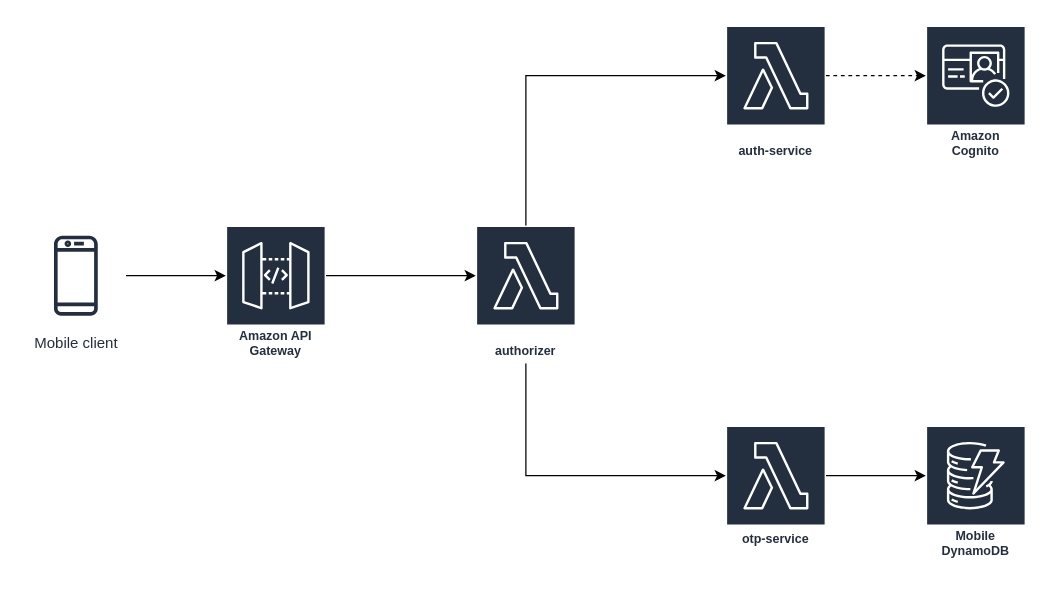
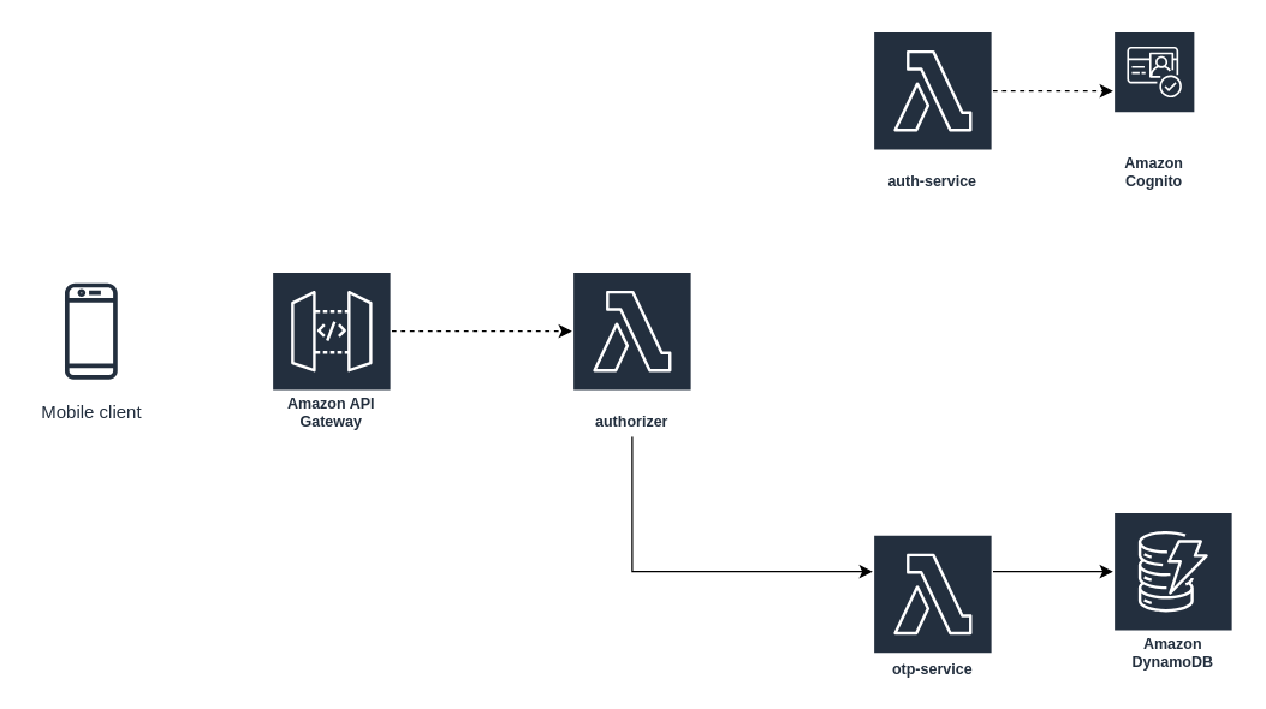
- <mxCell id="12" style="edgeStyle=orthogonalEdgeStyle;rounded=0;orthogonalLoop=1;jettySize=auto;html=1;" edge="1" parent="1" source="14" target="11"><mxGeometry relative="1" as="geometry"><Array as="points"><mxPoint x="420" y="60" /></Array></mxGeometry></mxCell>
- <mxCell id="9" value="Amazon Cognito" style="sketch=0;outlineConnect=0;fontColor=#232F3E;gradientColor=none;strokeColor=#ffffff;fillColor=#232F3E;dashed=0;verticalLabelPosition=middle;verticalAlign=bottom;align=center;html=1;whiteSpace=wrap;fontSize=10;fontStyle=1;spacing=3;shape=mxgraph.aws4.productIcon;prIcon=mxgraph.aws4.cognito;" vertex="1" parent="1"><mxGeometry x="740" y="20" width="80" height="110" as="geometry" /></mxCell>
+ <mxCell id="9" value="Amazon Cognito" style="sketch=0;outlineConnect=0;fontColor=#232F3E;gradientColor=none;strokeColor=#ffffff;fillColor=#232F3E;dashed=0;verticalLabelPosition=middle;verticalAlign=bottom;align=center;html=1;whiteSpace=wrap;fontSize=10;fontStyle=1;spacing=3;shape=mxgraph.aws4.productIcon;prIcon=mxgraph.aws4.cognito;" vertex="1" parent="1"><mxGeometry x="740" y="20" width="55" height="110" as="geometry" /></mxCell>
- <mxCell id="2" style="edgeStyle=orthogonalEdgeStyle;rounded=0;orthogonalLoop=1;jettySize=auto;html=1;" edge="1" parent="1" source="3" target="5"><mxGeometry relative="1" as="geometry"><Array as="points"><mxPoint x="150" y="220" /><mxPoint x="150" y="220" /></Array></mxGeometry></mxCell>
- <mxCell id="4" style="edgeStyle=orthogonalEdgeStyle;rounded=0;orthogonalLoop=1;jettySize=auto;html=1;" edge="1" parent="1" source="5" target="14"><mxGeometry relative="1" as="geometry"><Array as="points"><mxPoint x="300" y="220" /><mxPoint x="300" y="220" /></Array></mxGeometry></mxCell>
+ <mxCell id="4" style="edgeStyle=orthogonalEdgeStyle;rounded=0;orthogonalLoop=1;jettySize=auto;html=1;dashed=1;" edge="1" parent="1" source="5" target="14"><mxGeometry relative="1" as="geometry"><Array as="points"><mxPoint x="300" y="220" /><mxPoint x="300" y="220" /></Array></mxGeometry></mxCell>
- <mxCell id="7" value="otp-service" style="sketch=0;outlineConnect=0;fontColor=#232F3E;gradientColor=none;strokeColor=#ffffff;fillColor=#232F3E;dashed=0;verticalLabelPosition=middle;verticalAlign=bottom;align=center;html=1;whiteSpace=wrap;fontSize=10;fontStyle=1;spacing=3;shape=mxgraph.aws4.productIcon;prIcon=mxgraph.aws4.lambda;" vertex="1" parent="1"><mxGeometry x="580" y="340" width="80" height="100" as="geometry" /></mxCell>
+ <mxCell id="7" value="otp-service" style="sketch=0;outlineConnect=0;fontColor=#232F3E;gradientColor=none;strokeColor=#ffffff;fillColor=#232F3E;dashed=0;verticalLabelPosition=middle;verticalAlign=bottom;align=center;html=1;whiteSpace=wrap;fontSize=10;fontStyle=1;spacing=3;shape=mxgraph.aws4.productIcon;prIcon=mxgraph.aws4.lambda;" vertex="1" parent="1"><mxGeometry x="580" y="355" width="80" height="100" as="geometry" /></mxCell>
- <mxCell id="8" value="Mobile DynamoDB" style="sketch=0;outlineConnect=0;fontColor=#232F3E;gradientColor=none;strokeColor=#ffffff;fillColor=#232F3E;dashed=0;verticalLabelPosition=middle;verticalAlign=bottom;align=center;html=1;whiteSpace=wrap;fontSize=10;fontStyle=1;spacing=3;shape=mxgraph.aws4.productIcon;prIcon=mxgraph.aws4.dynamodb;" vertex="1" parent="1"><mxGeometry x="740" y="340" width="80" height="110" as="geometry" /></mxCell>
+ <mxCell id="8" value="Amazon DynamoDB" style="sketch=0;outlineConnect=0;fontColor=#232F3E;gradientColor=none;strokeColor=#ffffff;fillColor=#232F3E;dashed=0;verticalLabelPosition=middle;verticalAlign=bottom;align=center;html=1;whiteSpace=wrap;fontSize=10;fontStyle=1;spacing=3;shape=mxgraph.aws4.productIcon;prIcon=mxgraph.aws4.dynamodb;" vertex="1" parent="1"><mxGeometry x="740" y="340" width="80" height="110" as="geometry" /></mxCell>
